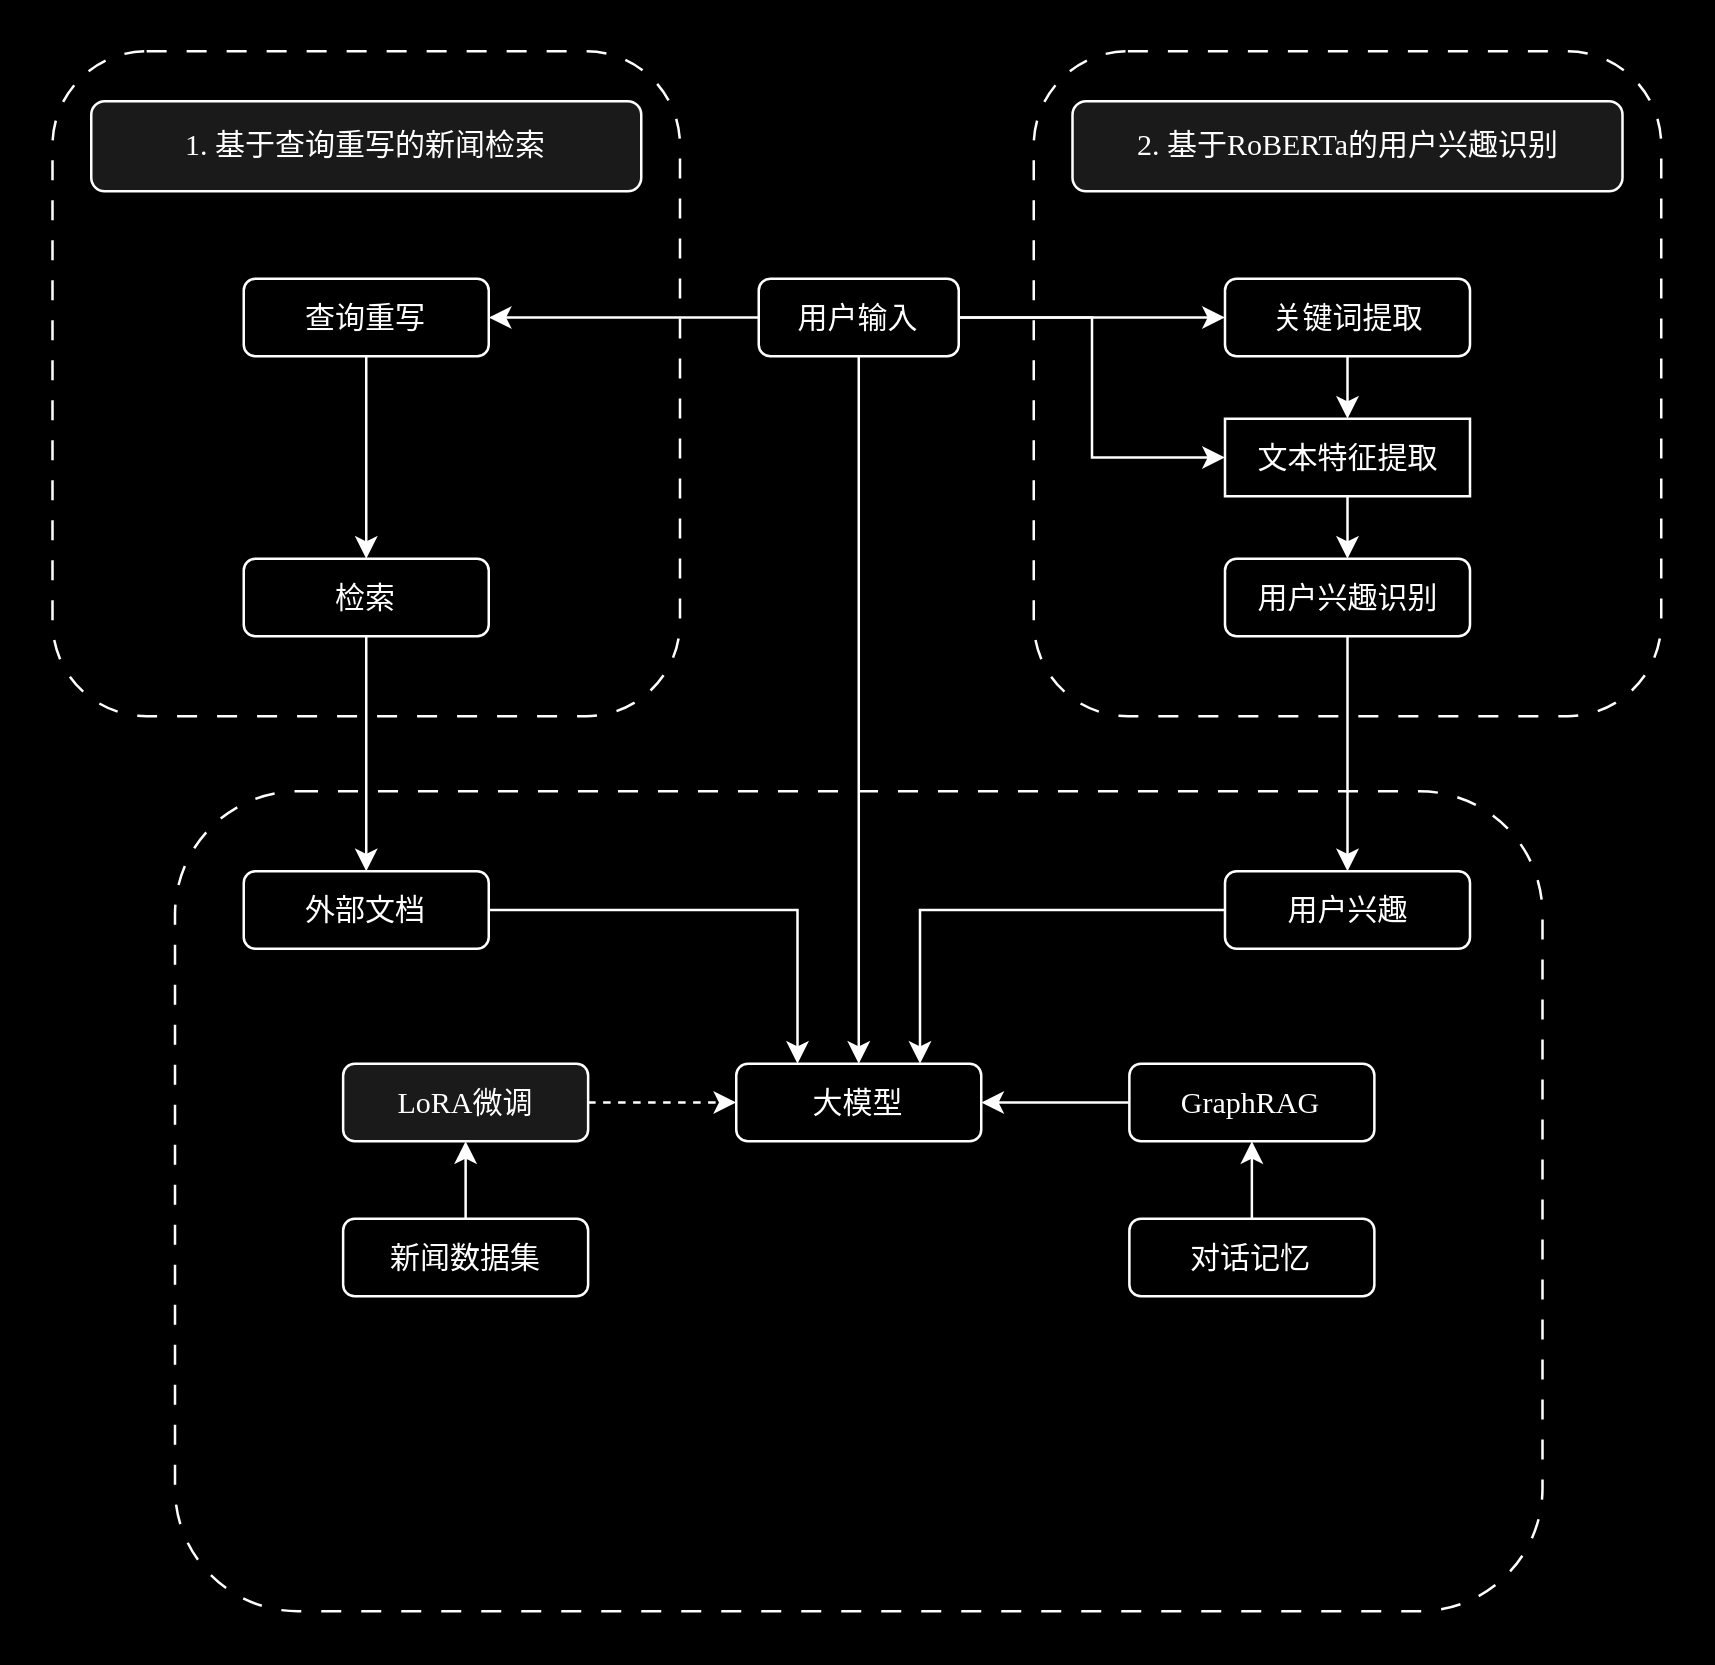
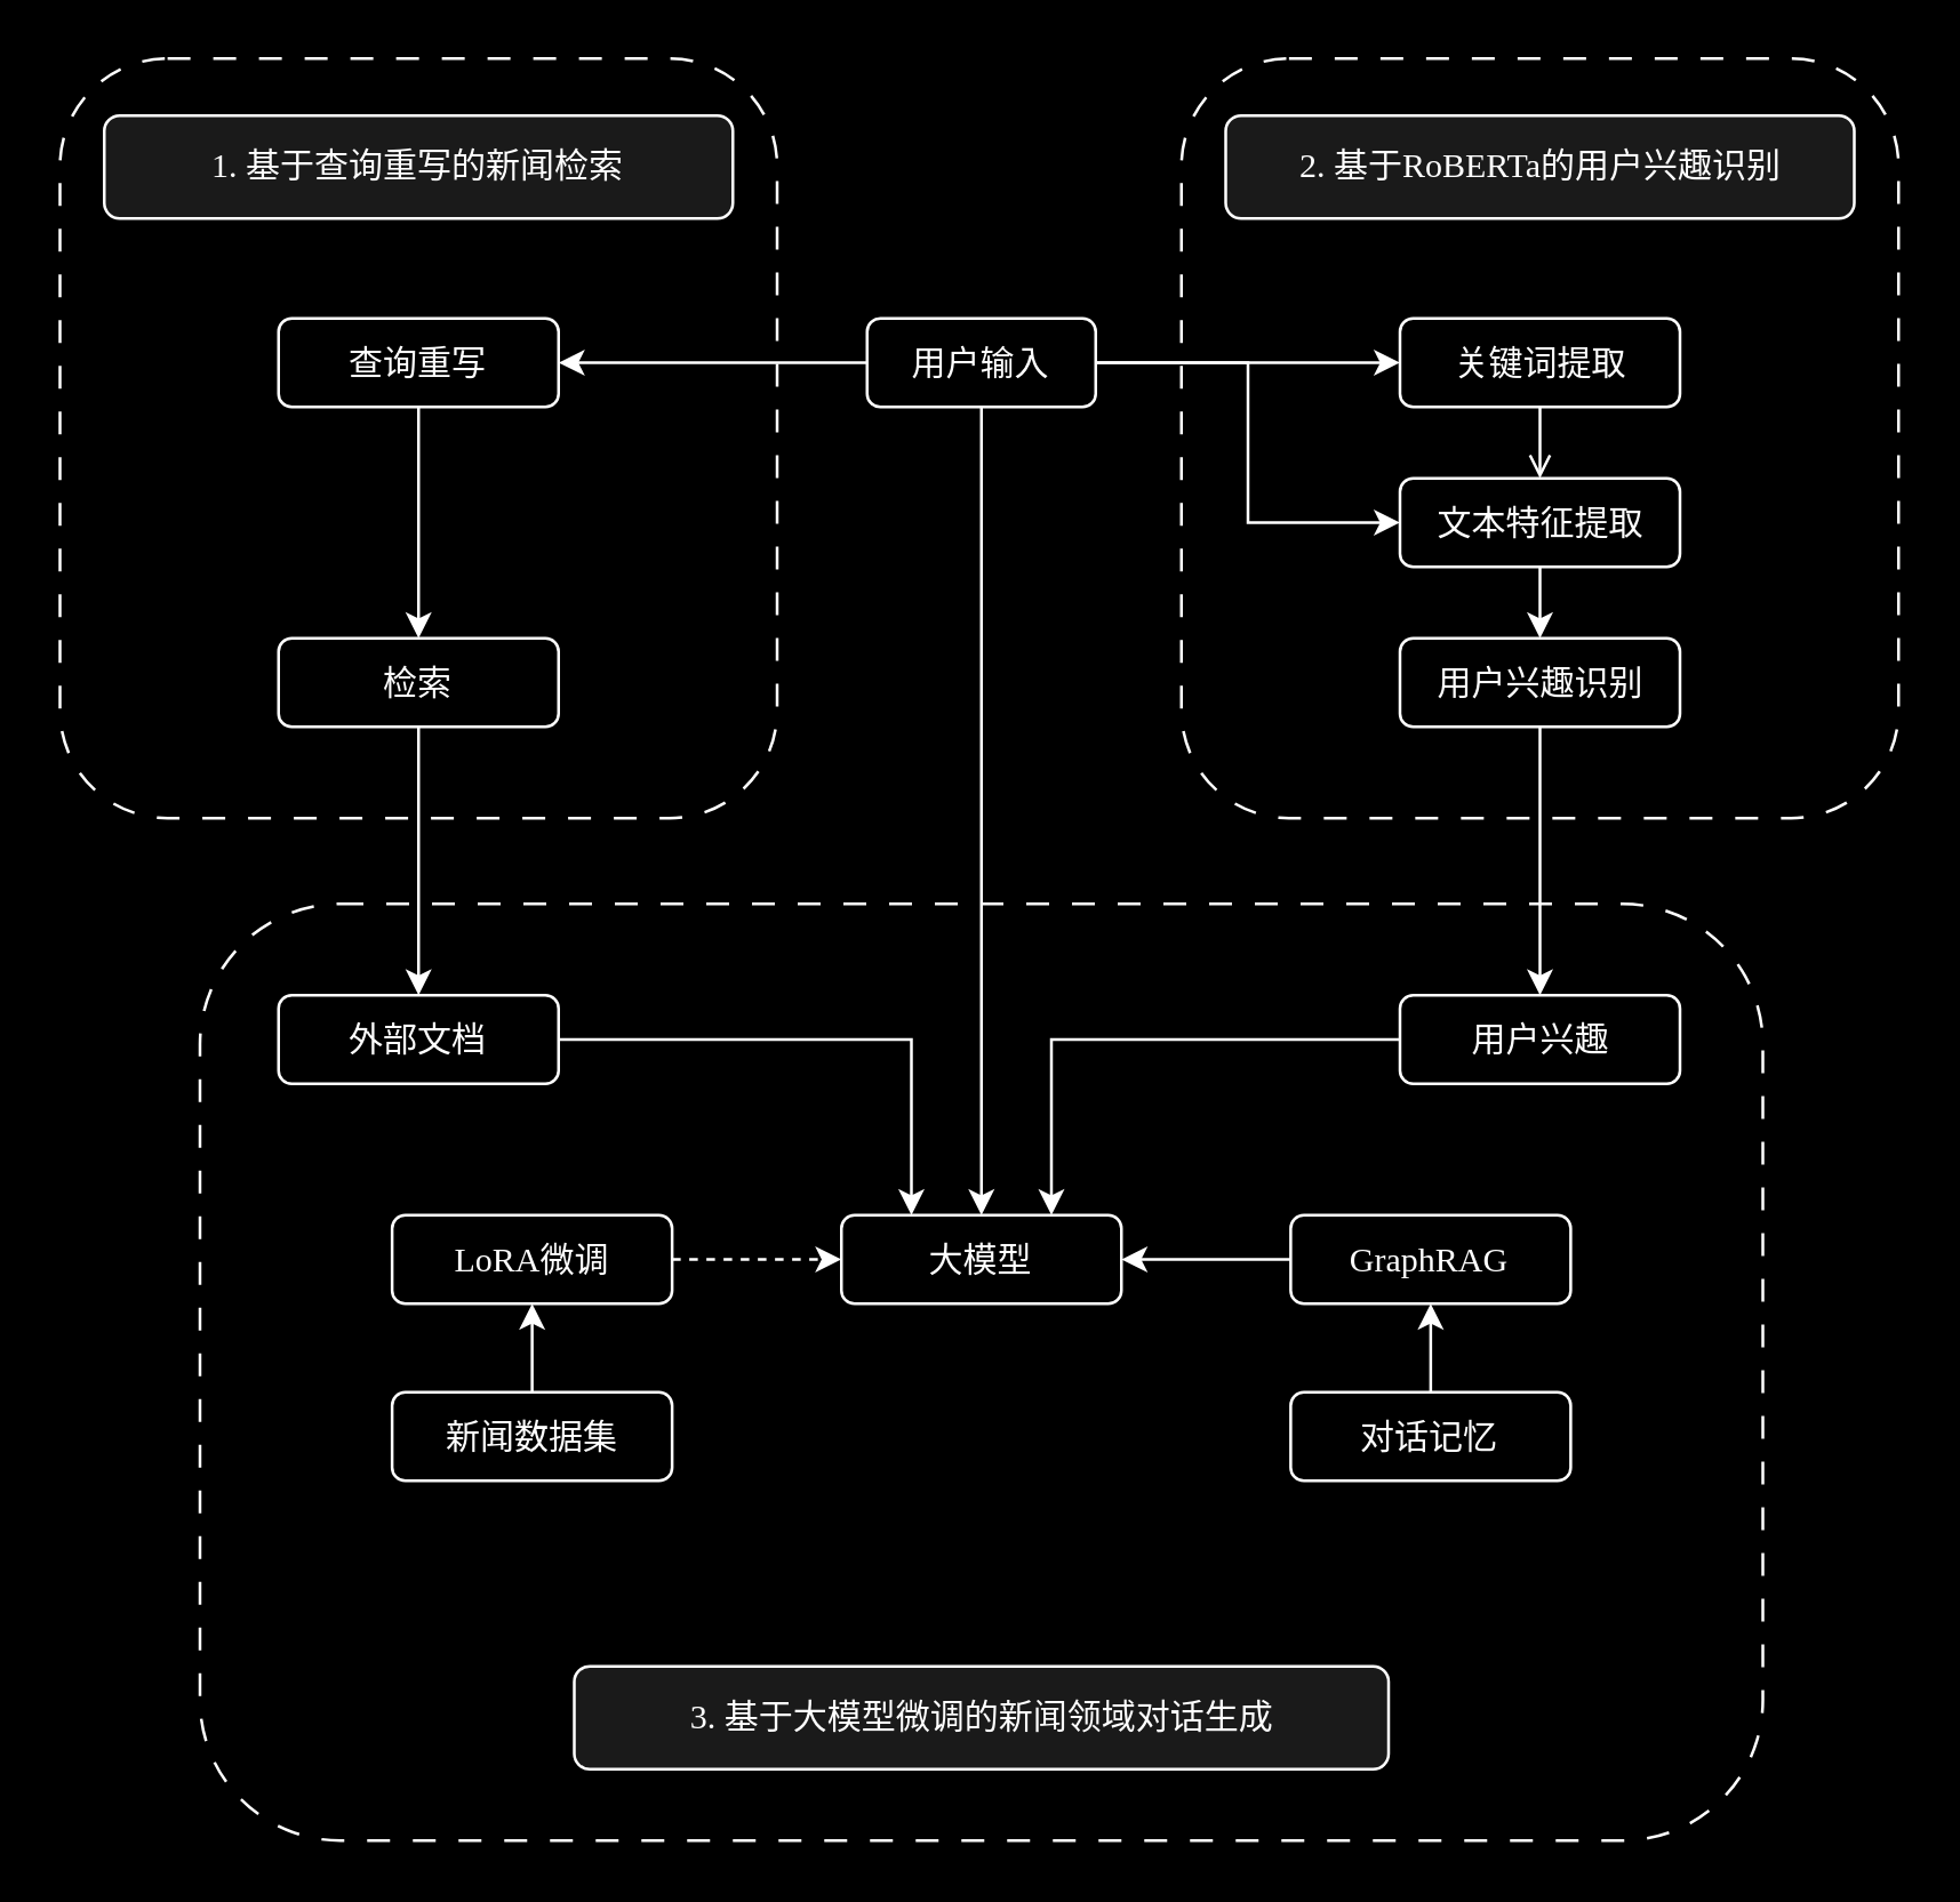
- <mxCell id="10" style="edgeStyle=orthogonalEdgeStyle;rounded=0;orthogonalLoop=1;jettySize=auto;html=1;exitX=0.5;exitY=1;exitDx=0;exitDy=0;entryX=0.5;entryY=0;entryDx=0;entryDy=0;strokeColor=#FFFFFF;" parent="1" source="11" target="13" edge="1"><mxGeometry relative="1" as="geometry" /></mxCell>
+ <mxCell id="10" style="edgeStyle=orthogonalEdgeStyle;rounded=0;orthogonalLoop=1;jettySize=auto;html=1;exitX=0.5;exitY=1;exitDx=0;exitDy=0;entryX=0.5;entryY=0;entryDx=0;entryDy=0;strokeColor=#FFFFFF;endArrow=open;" parent="1" source="11" target="13" edge="1"><mxGeometry relative="1" as="geometry" /></mxCell>
- <mxCell id="13" value="&lt;font face=&quot;宋体&quot; color=&quot;#ffffff&quot;&gt;文本特征提取&lt;/font&gt;" style="whiteSpace=wrap;html=1;fillColor=#000000;strokeColor=#FFFFFF;rounded=0;" parent="1" vertex="1"><mxGeometry x="489.5" y="167" width="98" height="31" as="geometry" /></mxCell>
+ <mxCell id="13" value="&lt;font face=&quot;宋体&quot; color=&quot;#ffffff&quot;&gt;文本特征提取&lt;/font&gt;" style="rounded=1;whiteSpace=wrap;html=1;fillColor=#000000;strokeColor=#FFFFFF;" parent="1" vertex="1"><mxGeometry x="489.5" y="167" width="98" height="31" as="geometry" /></mxCell>
- <mxCell id="29" value="&lt;font face=&quot;宋体&quot; color=&quot;#ffffff&quot;&gt;LoRA微调&lt;/font&gt;" style="rounded=1;whiteSpace=wrap;html=1;fillColor=#1a1a1a;strokeColor=#FFFFFF;" parent="1" vertex="1"><mxGeometry x="136.75" y="425" width="98" height="31" as="geometry" /></mxCell>
+ <mxCell id="29" value="&lt;font face=&quot;宋体&quot; color=&quot;#ffffff&quot;&gt;LoRA微调&lt;/font&gt;" style="rounded=1;whiteSpace=wrap;html=1;fillColor=#000000;strokeColor=#FFFFFF;" parent="1" vertex="1"><mxGeometry x="136.75" y="425" width="98" height="31" as="geometry" /></mxCell>
+ <mxCell id="23" value="&lt;font face=&quot;宋体&quot; color=&quot;#ffffff&quot;&gt;3. 基于大模型微调的新闻领域对话生成&lt;/font&gt;" style="rounded=1;whiteSpace=wrap;html=1;fillColor=#1A1A1A;strokeColor=#FFFFFF;" parent="1" vertex="1"><mxGeometry x="200.5" y="583" width="285" height="36" as="geometry" /></mxCell>
